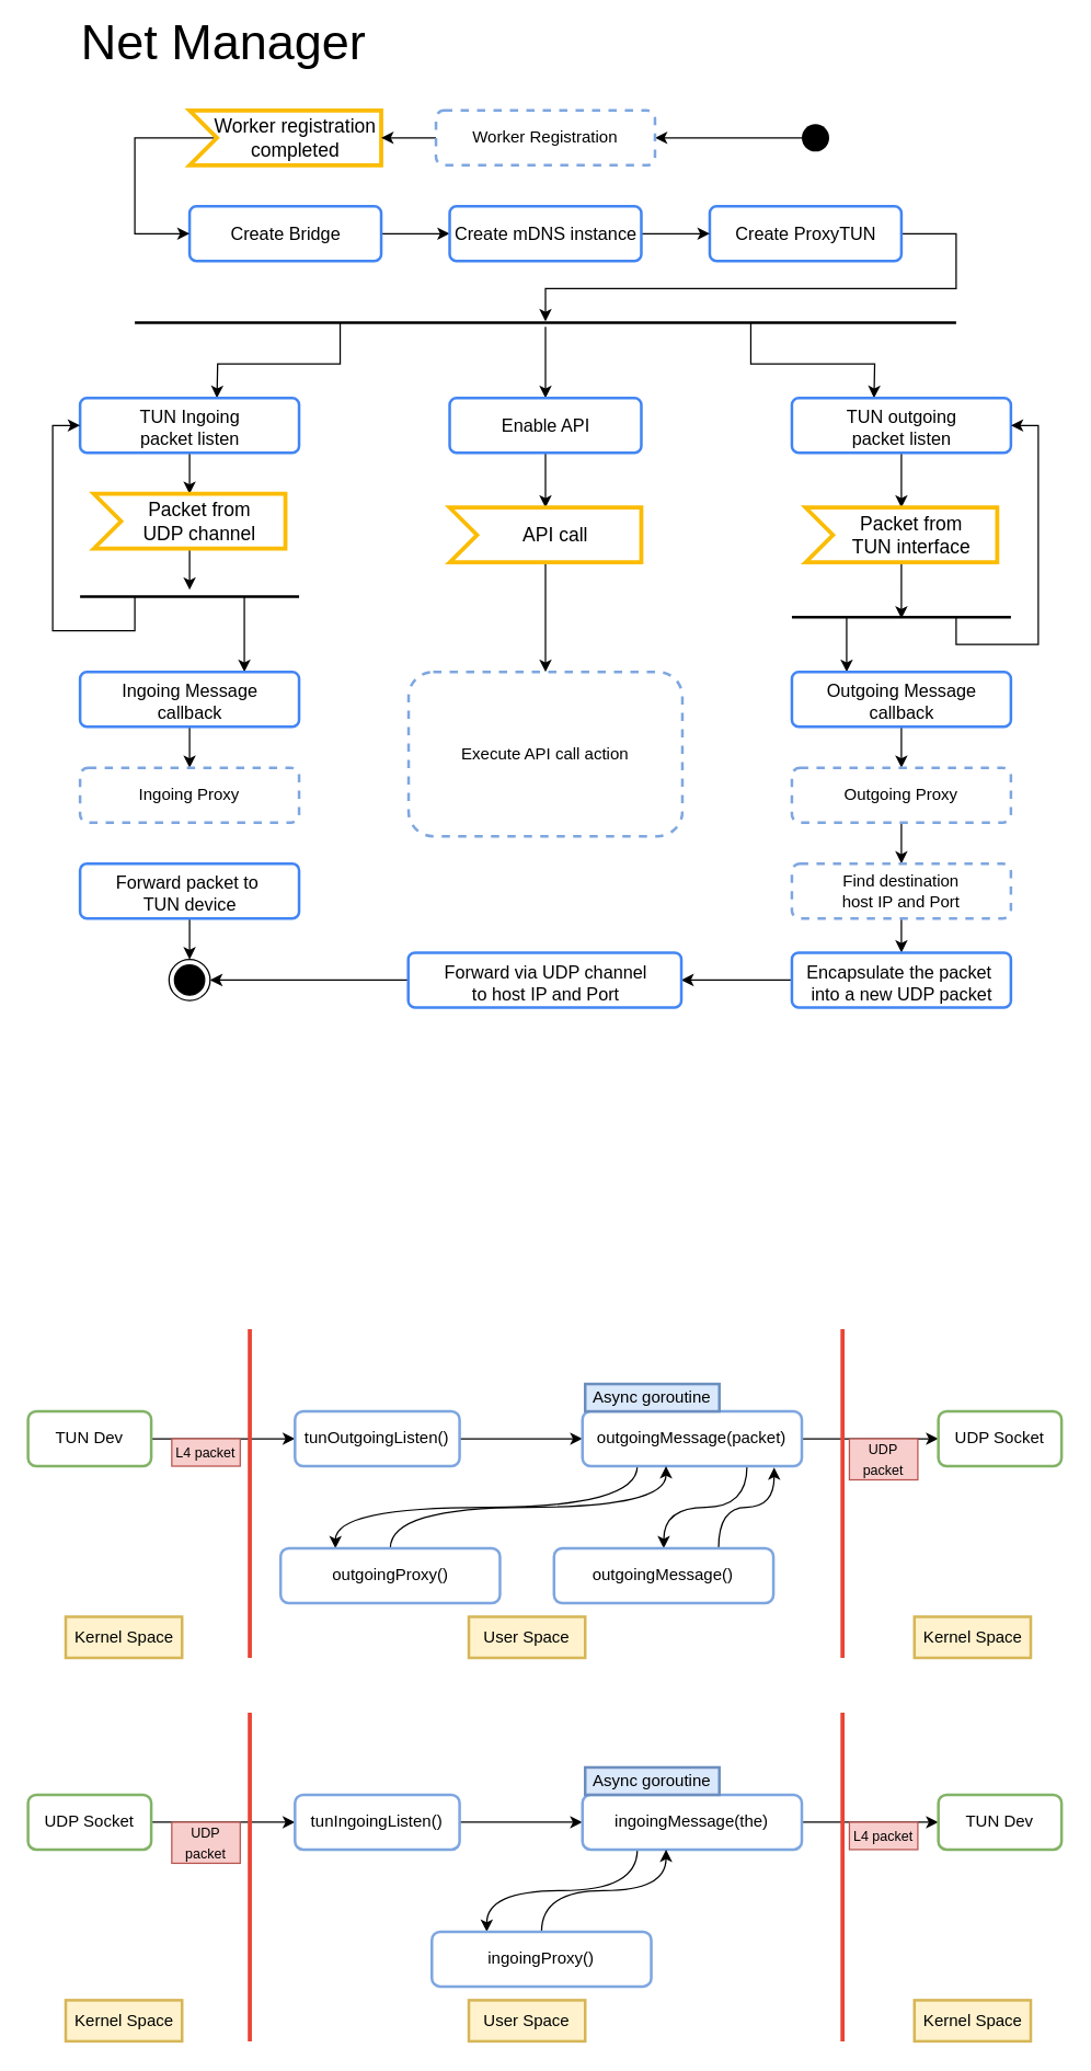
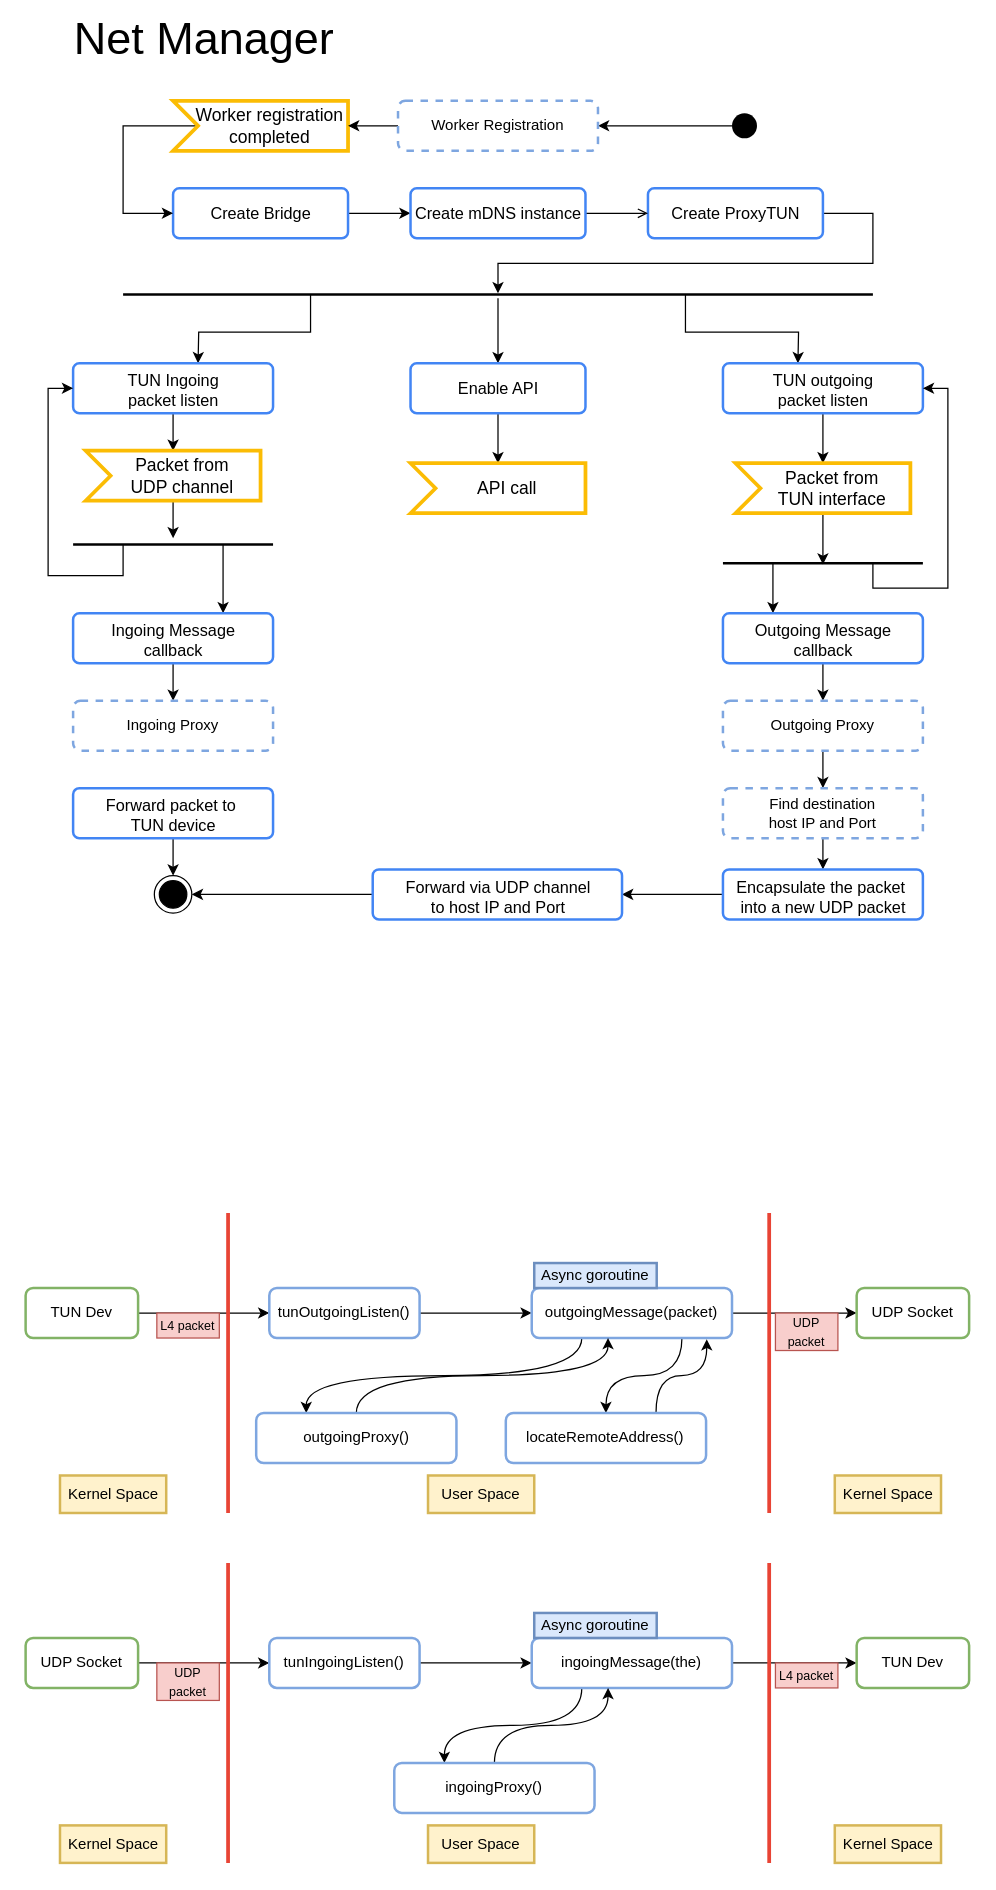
- <mxCell id="47" style="edgeStyle=orthogonalEdgeStyle;rounded=0;orthogonalLoop=1;jettySize=auto;html=1;exitX=1;exitY=0.5;exitDx=0;exitDy=0;entryX=0;entryY=0.5;entryDx=0;entryDy=0;startArrow=none;startFill=0;endArrow=classic;endFill=1;" parent="1" source="48" target="7" edge="1"><mxGeometry relative="1" as="geometry" /></mxCell>
+ <mxCell id="47" style="edgeStyle=orthogonalEdgeStyle;rounded=0;orthogonalLoop=1;jettySize=auto;html=1;exitX=1;exitY=0.5;exitDx=0;exitDy=0;entryX=0;entryY=0.5;entryDx=0;entryDy=0;startArrow=none;startFill=0;endArrow=open;endFill=1;" parent="1" source="48" target="7" edge="1"><mxGeometry relative="1" as="geometry" /></mxCell>
- <mxCell id="18" style="edgeStyle=orthogonalEdgeStyle;rounded=0;orthogonalLoop=1;jettySize=auto;html=1;exitX=0;exitY=0;exitDx=70;exitDy=40;exitPerimeter=0;entryX=0.5;entryY=0;entryDx=0;entryDy=0;startArrow=none;startFill=0;endArrow=classic;endFill=1;" parent="1" source="19" target="20" edge="1"><mxGeometry relative="1" as="geometry" /></mxCell>
- <mxCell id="20" value="Execute API call action" style="rounded=1;whiteSpace=wrap;html=1;dashed=1;strokeColor=#7EA6E0;strokeWidth=2;" parent="1" vertex="1"><mxGeometry x="298" y="490" width="200" height="120" as="geometry" /></mxCell>
- <mxCell id="61" value="outgoingMessage()" style="rounded=1;whiteSpace=wrap;html=1;strokeColor=#7EA6E0;strokeWidth=2;fillColor=none;gradientColor=none;" parent="1" vertex="1"><mxGeometry x="404.25" y="1130" width="160.25" height="40" as="geometry" /></mxCell>
+ <mxCell id="61" value="locateRemoteAddress()" style="rounded=1;whiteSpace=wrap;html=1;strokeColor=#7EA6E0;strokeWidth=2;fillColor=none;gradientColor=none;" parent="1" vertex="1"><mxGeometry x="404.25" y="1130" width="160.25" height="40" as="geometry" /></mxCell>
